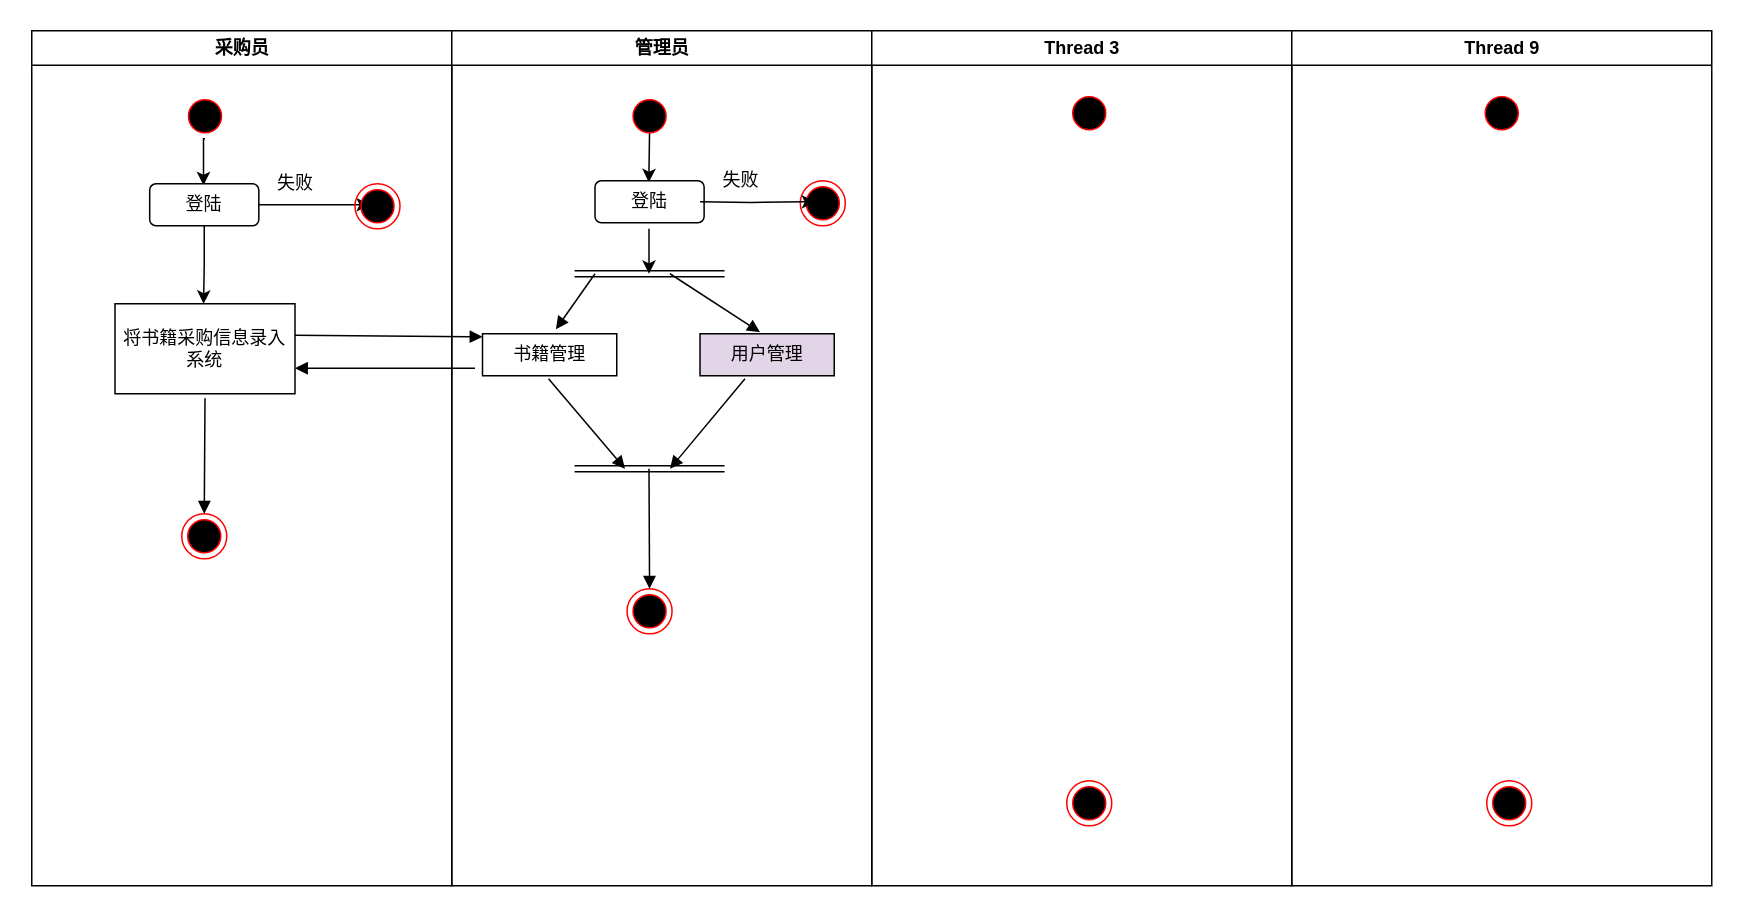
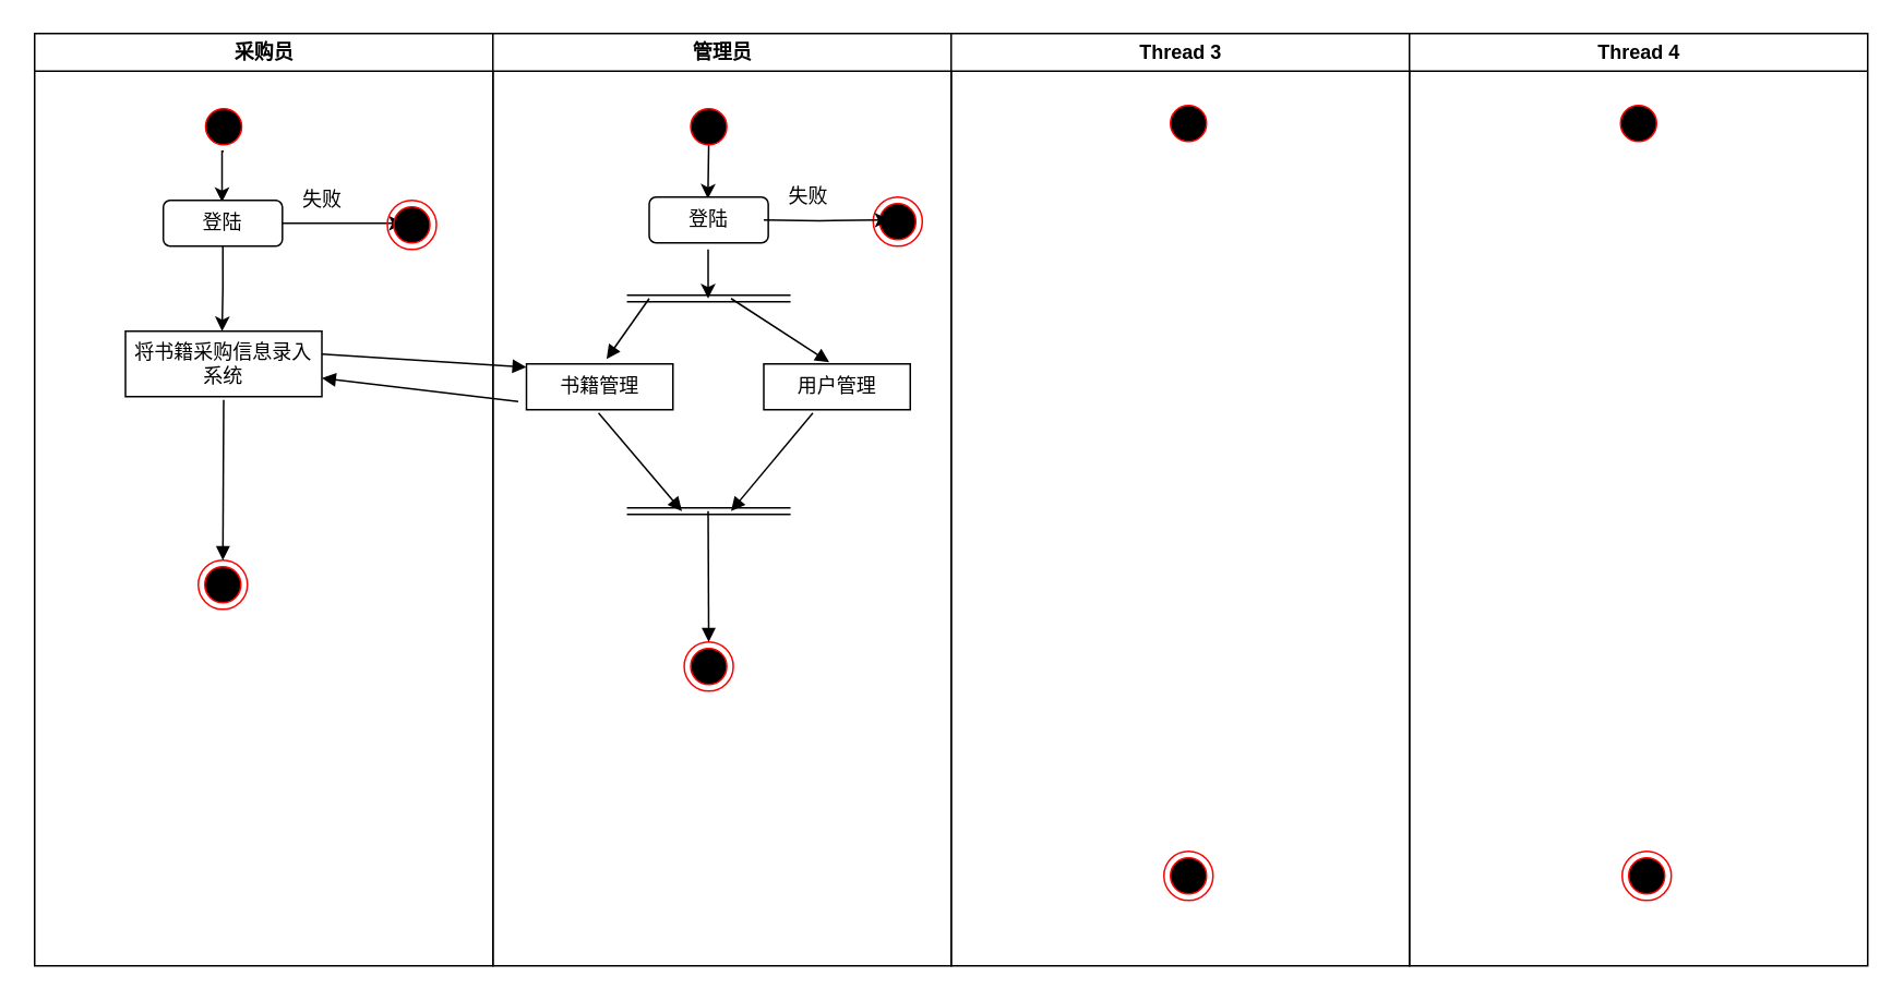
- <mxCell id="28" value="Thread 9" style="swimlane;whiteSpace=wrap" vertex="1" parent="1"><mxGeometry x="860.5" y="20" width="280" height="570" as="geometry"><mxRectangle x="724.5" y="128" width="80" height="23" as="alternateBounds" /></mxGeometry></mxCell>
+ <mxCell id="28" value="Thread 4" style="swimlane;whiteSpace=wrap" vertex="1" parent="1"><mxGeometry x="860.5" y="20" width="280" height="570" as="geometry"><mxRectangle x="724.5" y="128" width="80" height="23" as="alternateBounds" /></mxGeometry></mxCell>
- <mxCell id="10" value="将书籍采购信息录入系统" style="rounded=0;whiteSpace=wrap;html=1;" vertex="1" parent="2"><mxGeometry x="55.5" y="182" width="120" height="60" as="geometry" /></mxCell>
+ <mxCell id="10" value="将书籍采购信息录入系统" style="rounded=0;whiteSpace=wrap;html=1;" vertex="1" parent="2"><mxGeometry x="55.5" y="182" width="120" height="40" as="geometry" /></mxCell>
- <mxCell id="22" value="用户管理" style="rounded=0;whiteSpace=wrap;html=1;fillColor=#e1d5e7;" vertex="1" parent="13"><mxGeometry x="165.5" y="202" width="89.5" height="28" as="geometry" /></mxCell>
+ <mxCell id="22" value="用户管理" style="rounded=0;whiteSpace=wrap;html=1;" vertex="1" parent="13"><mxGeometry x="165.5" y="202" width="89.5" height="28" as="geometry" /></mxCell>
